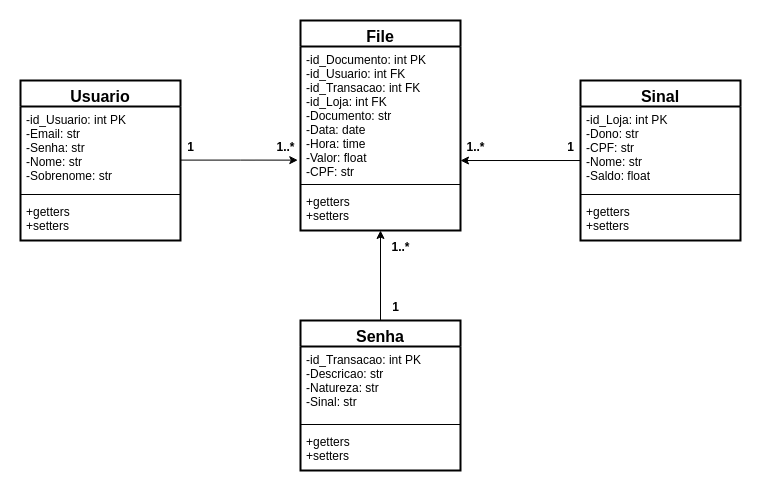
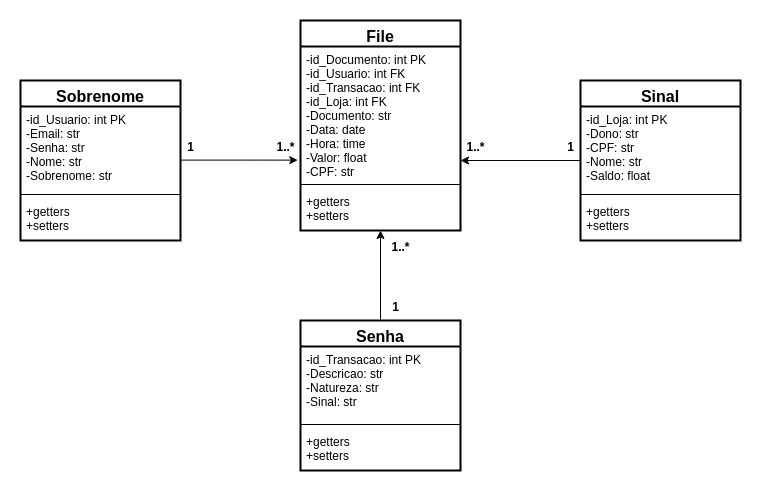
- <mxCell id="11" value="Usuario" style="swimlane;fontStyle=1;align=center;verticalAlign=top;childLayout=stackLayout;horizontal=1;startSize=26;horizontalStack=0;resizeParent=1;resizeParentMax=0;resizeLast=0;collapsible=1;marginBottom=0;strokeWidth=2;fontSize=16;" vertex="1" parent="1"><mxGeometry x="20" y="80" width="160" height="160" as="geometry" /></mxCell>
+ <mxCell id="11" value="Sobrenome" style="swimlane;fontStyle=1;align=center;verticalAlign=top;childLayout=stackLayout;horizontal=1;startSize=26;horizontalStack=0;resizeParent=1;resizeParentMax=0;resizeLast=0;collapsible=1;marginBottom=0;strokeWidth=2;fontSize=16;" vertex="1" parent="1"><mxGeometry x="20" y="80" width="160" height="160" as="geometry" /></mxCell>
